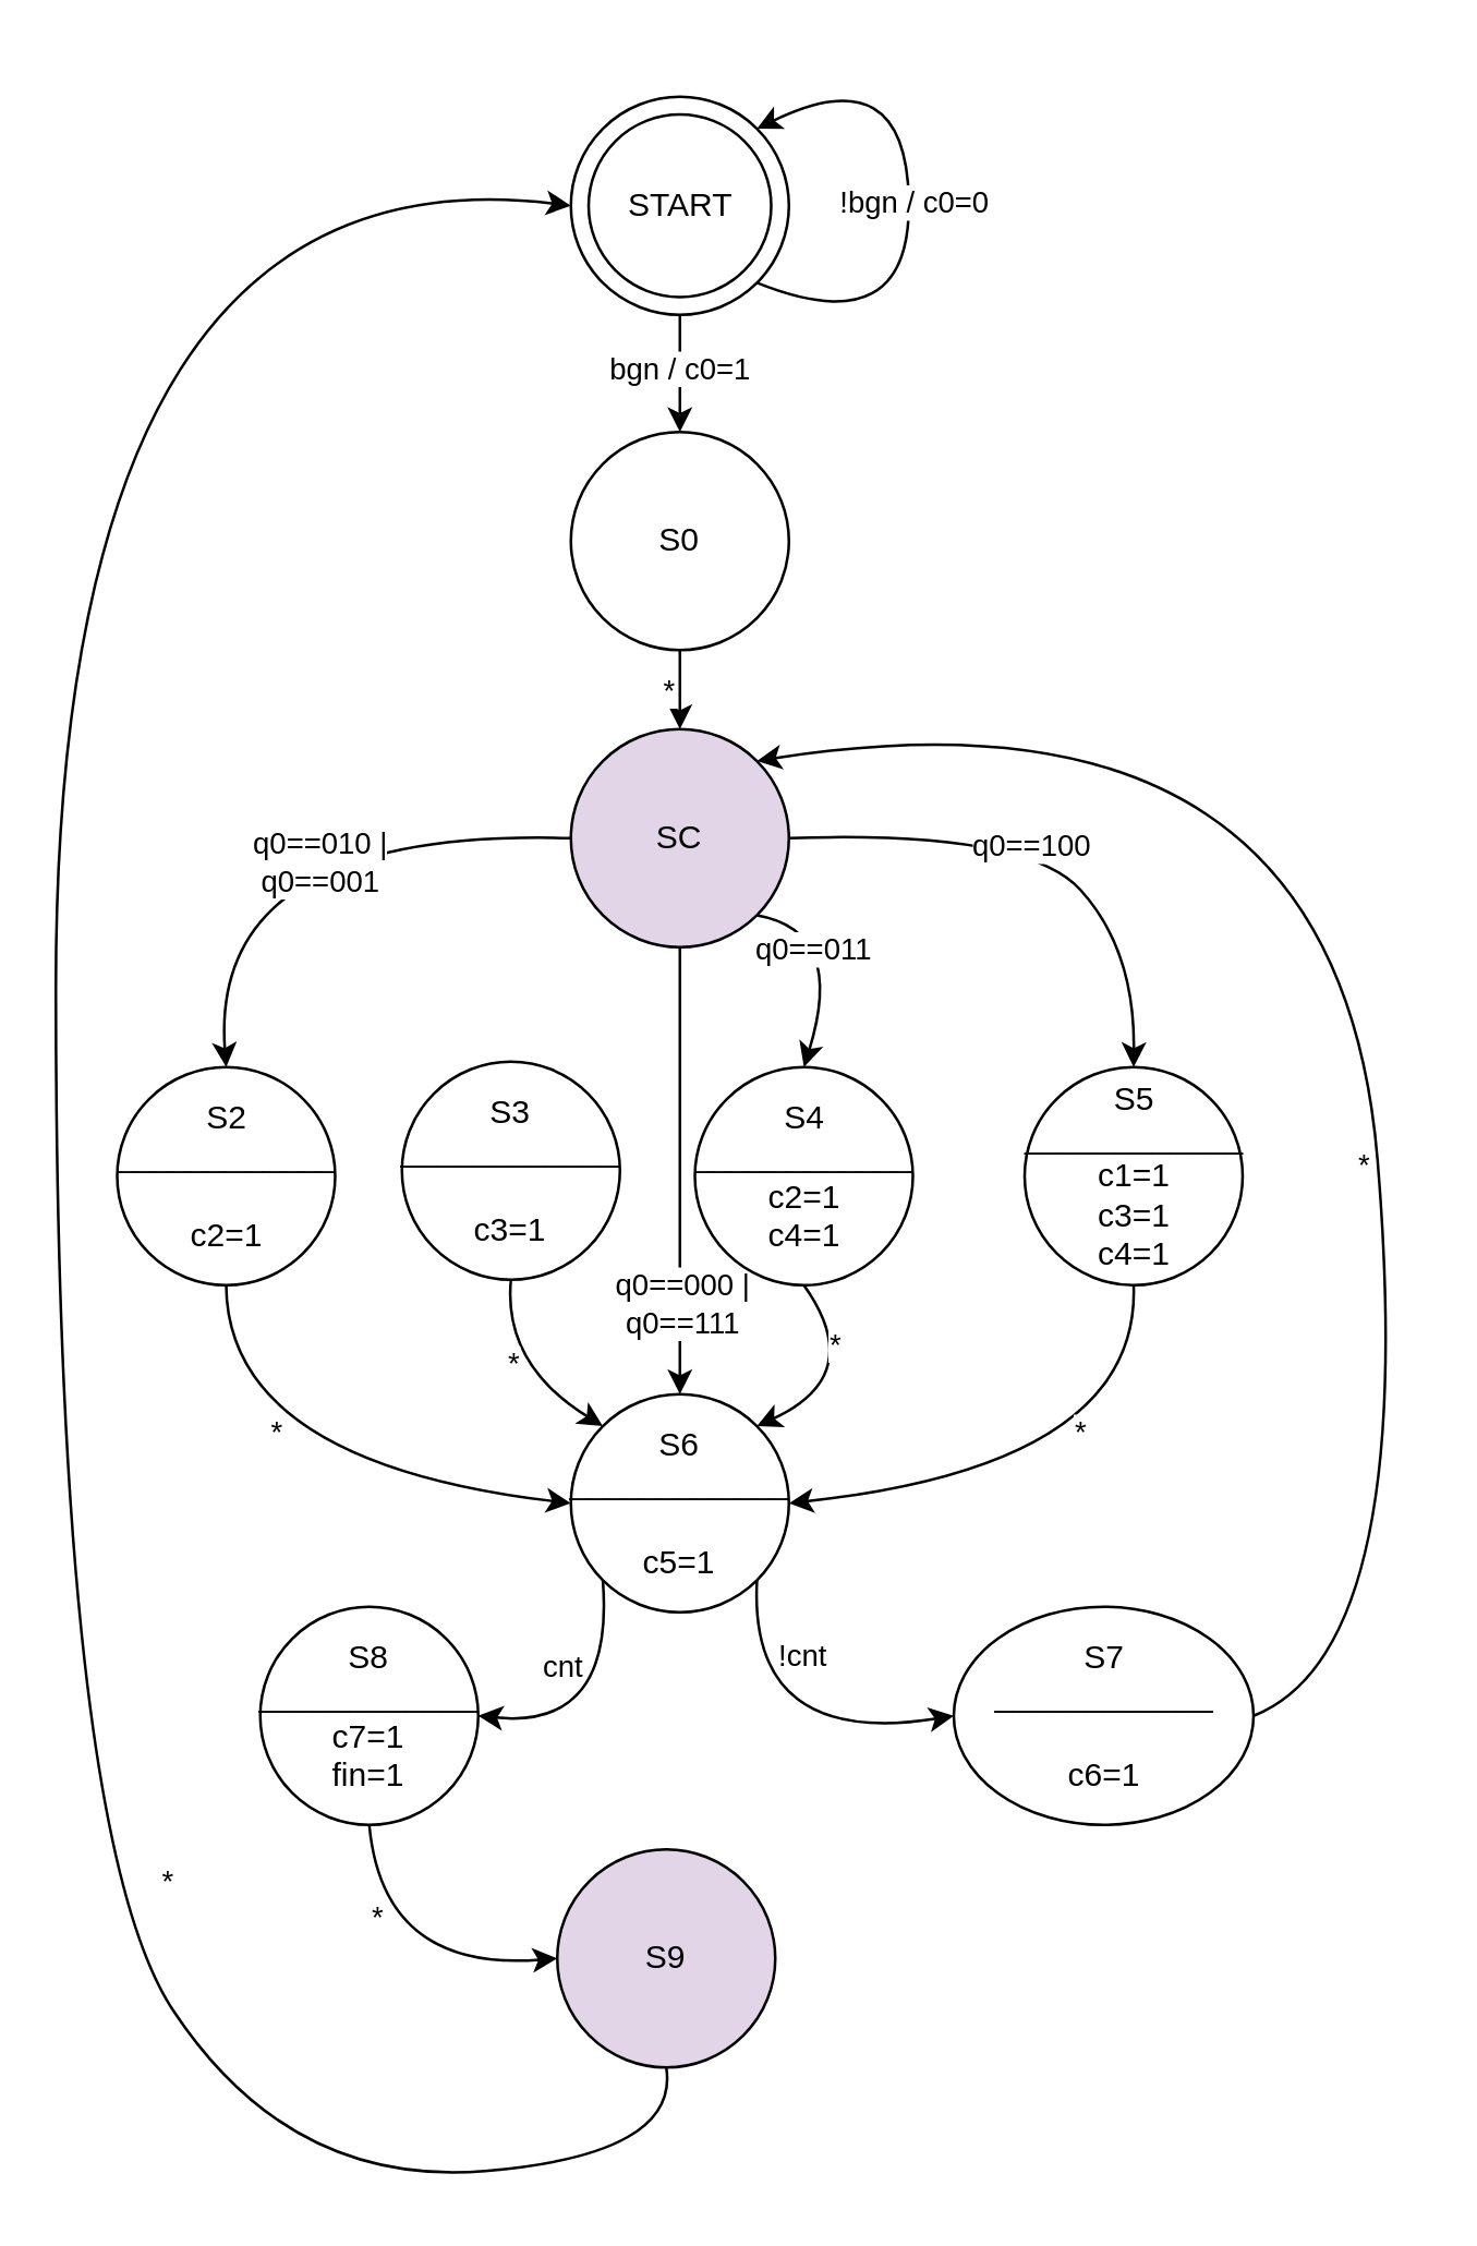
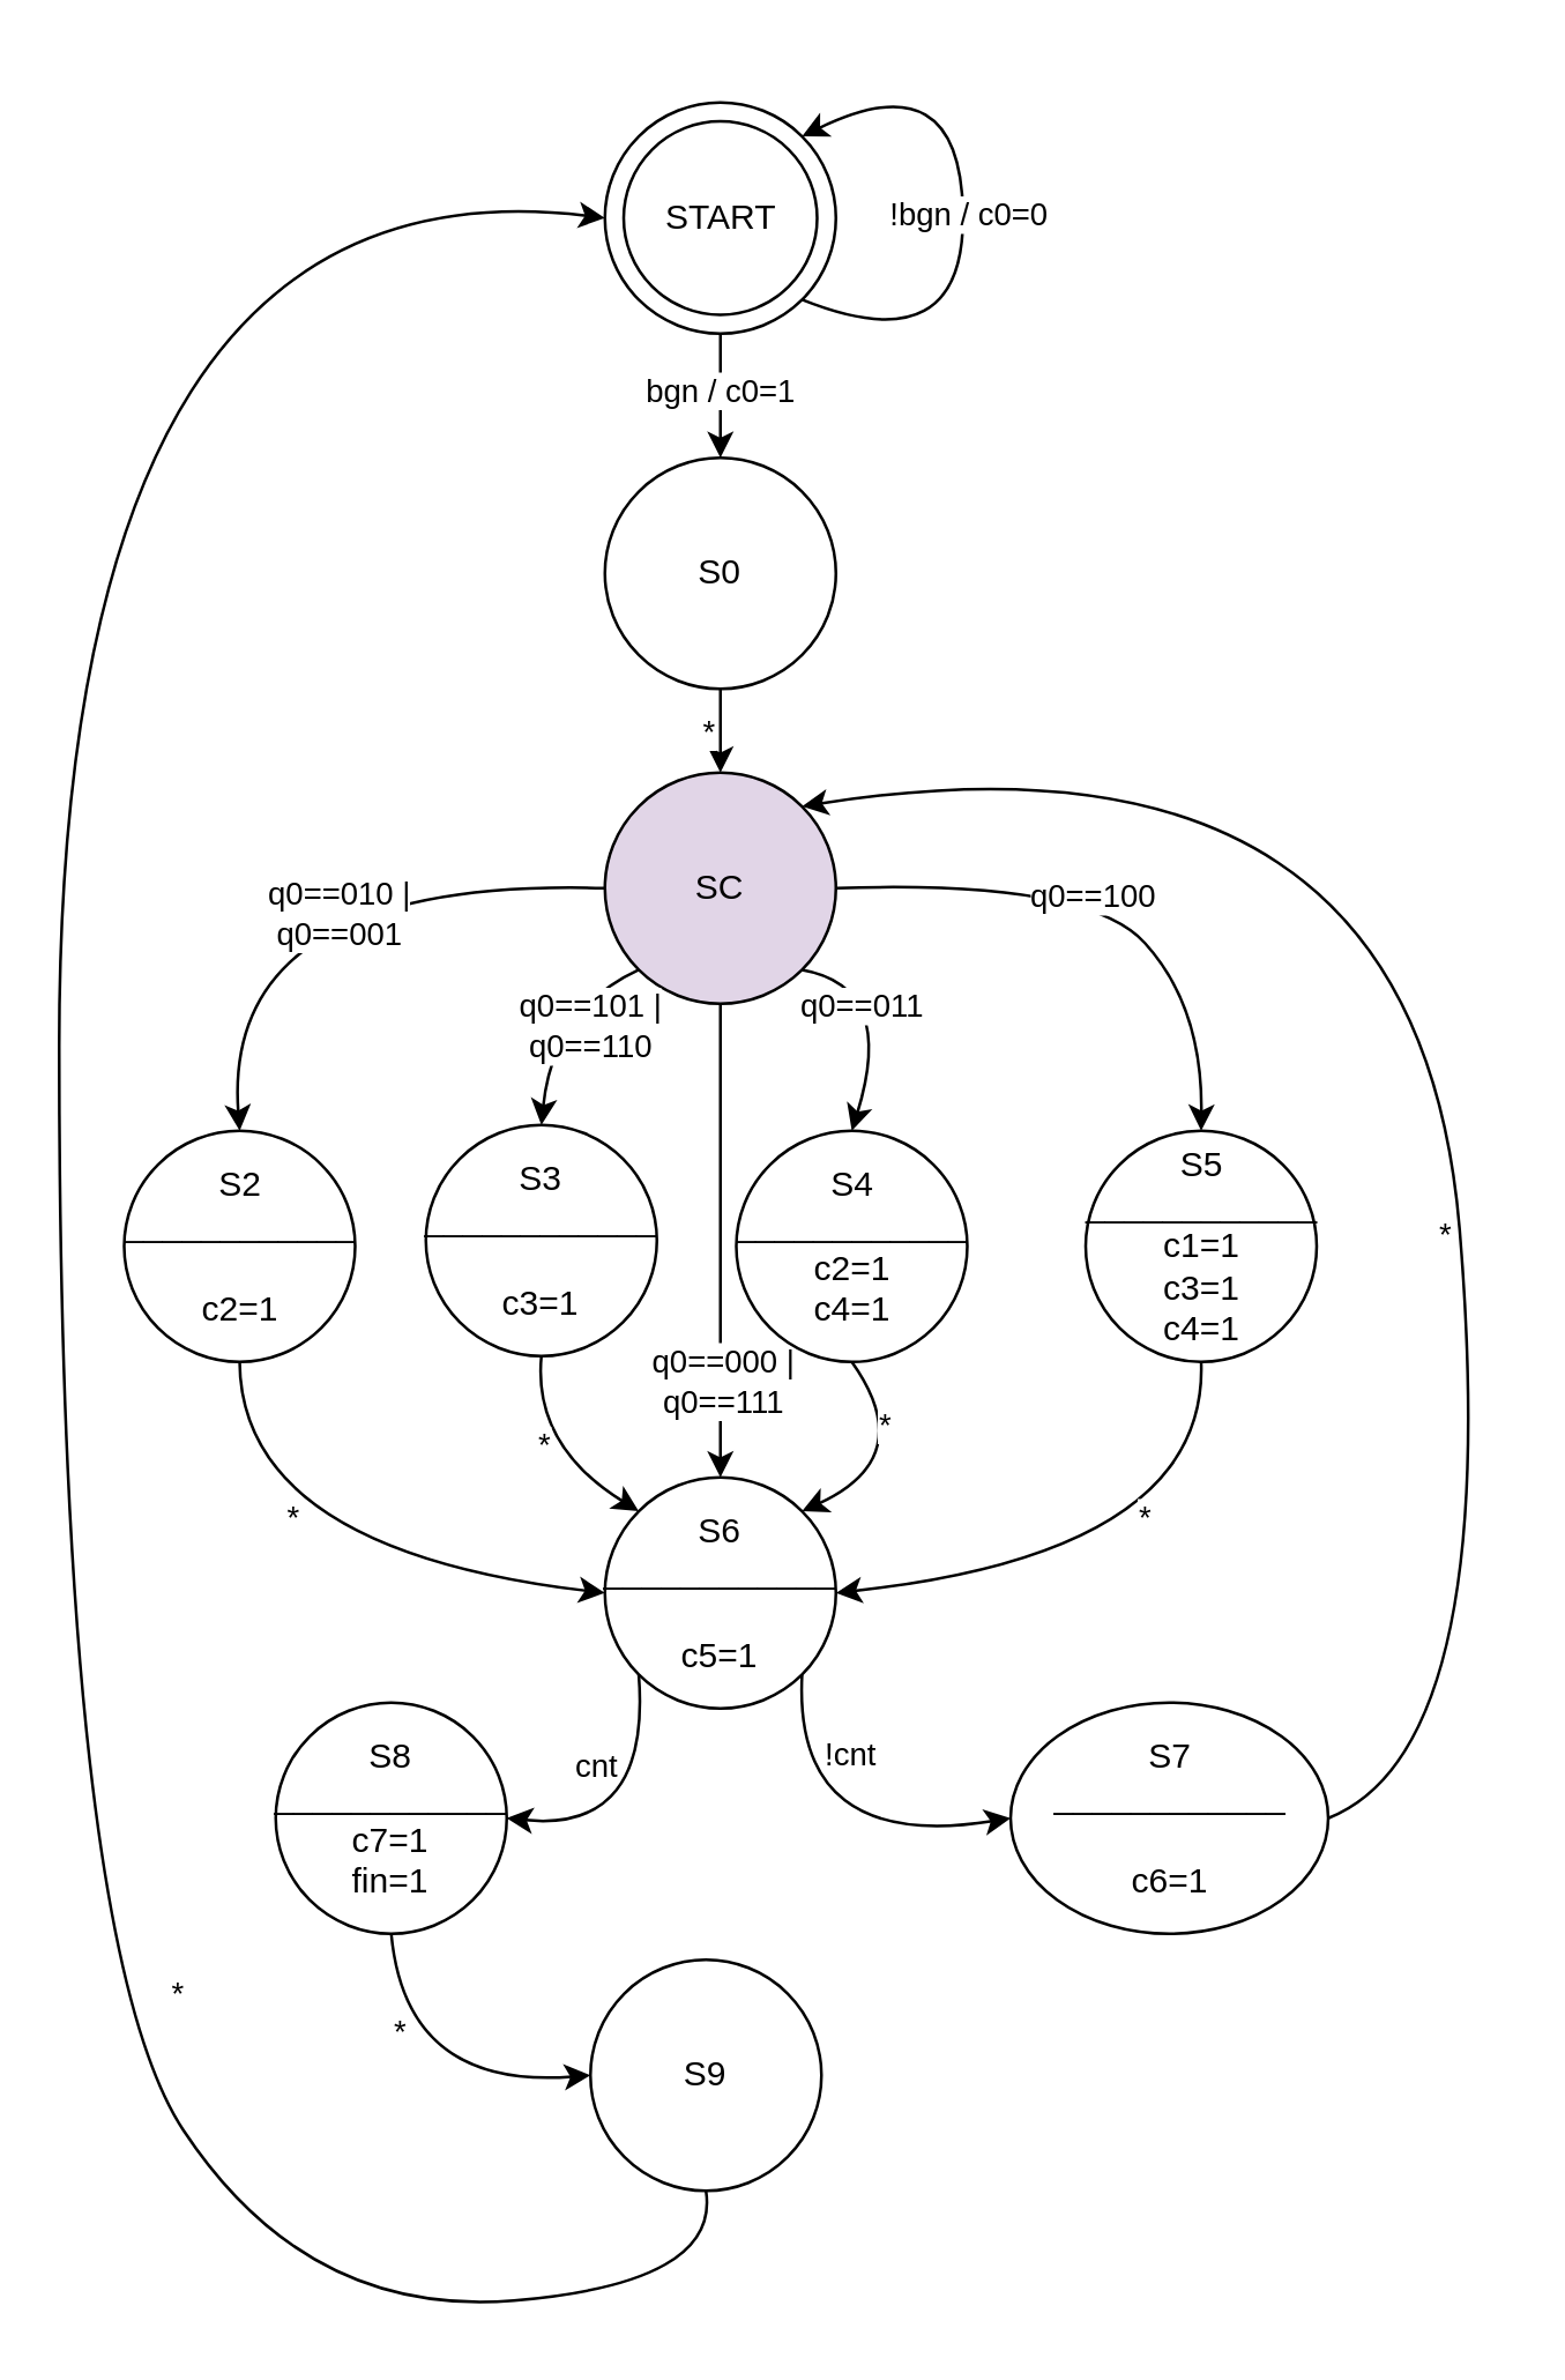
+ <mxCell id="20" value="" style="curved=1;endArrow=classic;html=1;rounded=0;exitX=0;exitY=1;exitDx=0;exitDy=0;entryX=0.5;entryY=0;entryDx=0;entryDy=0;" parent="1" source="12" target="14" edge="1"><mxGeometry width="50" height="50" relative="1" as="geometry"><mxPoint x="121" y="446" as="sourcePoint" /><mxPoint x="171" y="396" as="targetPoint" /><Array as="points"><mxPoint x="191" y="349" /></Array></mxGeometry></mxCell>
+ <mxCell id="21" value="&lt;div&gt;q0==101 | &lt;br&gt;&lt;/div&gt;&lt;div&gt;q0==110&lt;br&gt;&lt;/div&gt;" style="edgeLabel;html=1;align=center;verticalAlign=middle;resizable=0;points=[];" parent="20" vertex="1" connectable="0"><mxGeometry x="-0.355" y="10" relative="1" as="geometry"><mxPoint as="offset" /></mxGeometry></mxCell>
- <mxCell id="42" value="&lt;div&gt;S9&lt;/div&gt;" style="ellipse;whiteSpace=wrap;html=1;aspect=fixed;fillColor=#e1d5e7;" parent="1" vertex="1"><mxGeometry x="204" y="678" width="80" height="80" as="geometry" /></mxCell>
+ <mxCell id="42" value="&lt;div&gt;S9&lt;/div&gt;" style="ellipse;whiteSpace=wrap;html=1;aspect=fixed;" parent="1" vertex="1"><mxGeometry x="204" y="678" width="80" height="80" as="geometry" /></mxCell>
